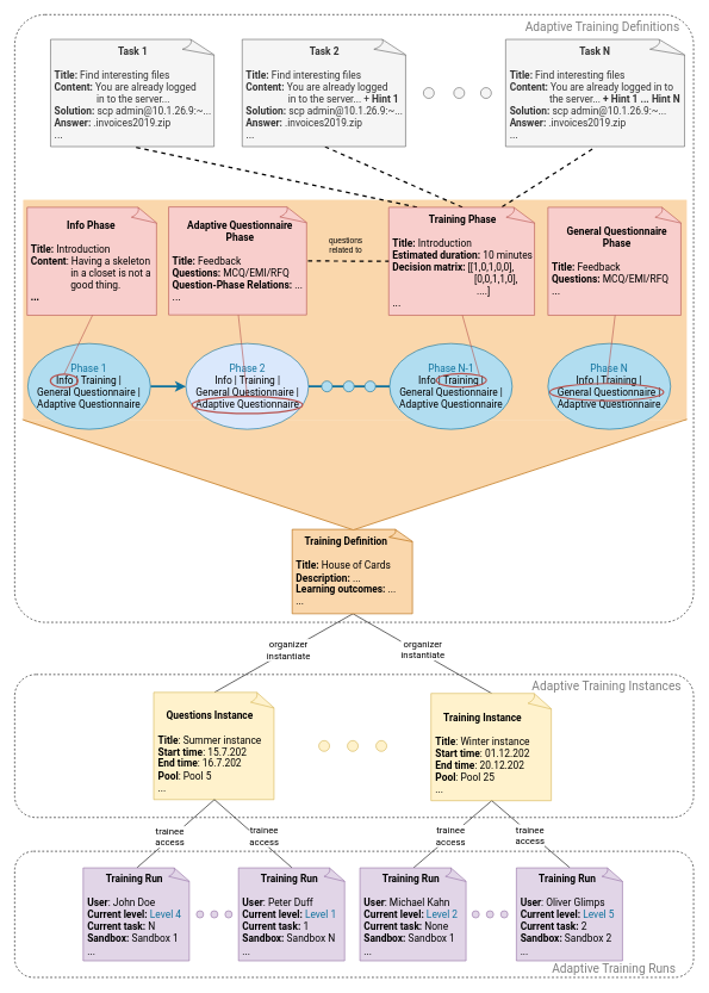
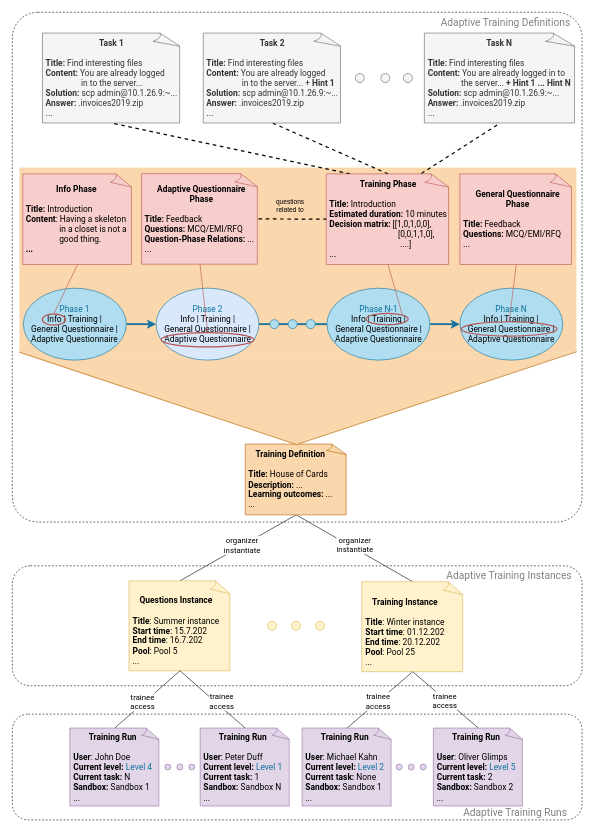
+ <mxCell id="18" style="edgeStyle=orthogonalEdgeStyle;rounded=0;orthogonalLoop=1;jettySize=auto;html=1;exitX=1;exitY=0.5;exitDx=0;exitDy=0;entryX=0;entryY=0.5;entryDx=0;entryDy=0;endArrow=classic;endFill=1;strokeWidth=3;strokeColor=#10739E;fontSize=14;startArrow=none;" parent="1" source="61" target="58" edge="1"><mxGeometry relative="1" as="geometry" /></mxCell>
